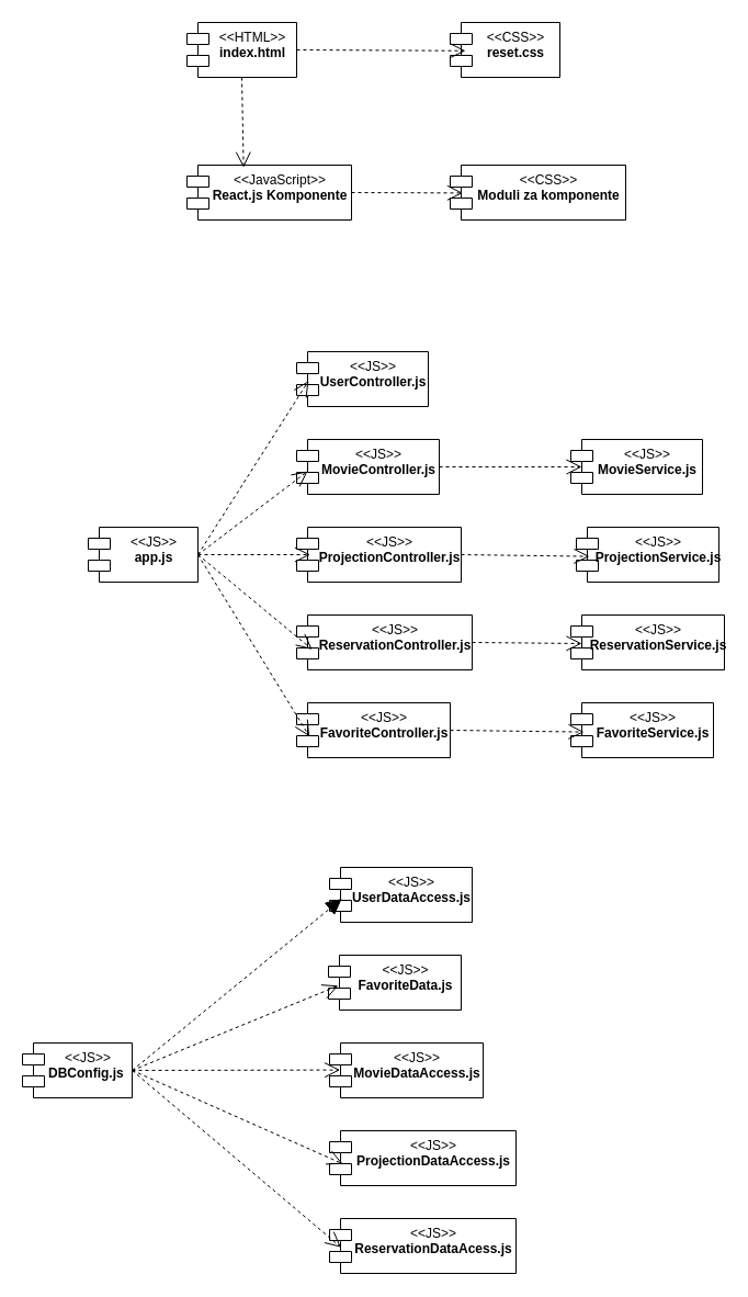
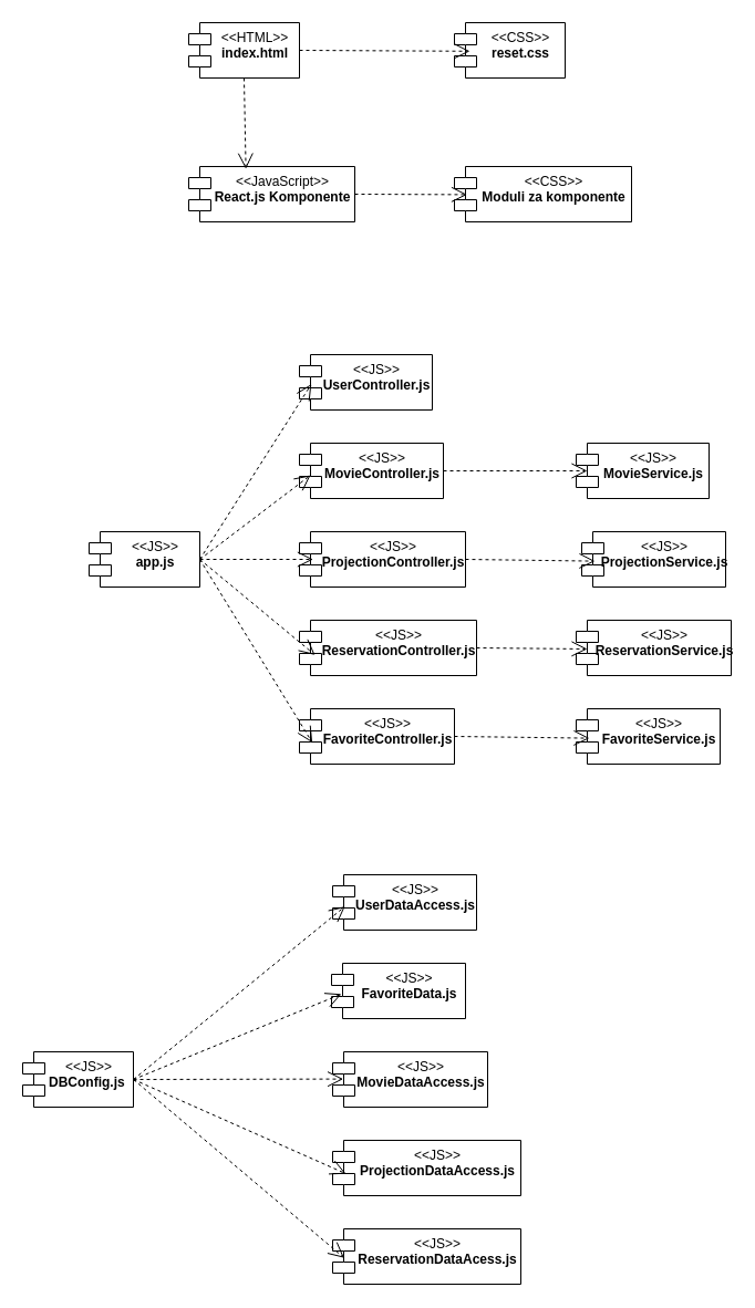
- <mxCell id="36" value="" style="endArrow=block;endSize=12;dashed=1;html=1;rounded=0;exitX=1;exitY=0.5;exitDx=0;exitDy=0;entryX=0.086;entryY=0.572;entryDx=0;entryDy=0;entryPerimeter=0;" edge="1" parent="1" source="31" target="28"><mxGeometry width="160" relative="1" as="geometry"><mxPoint x="330" y="960" as="sourcePoint" /><mxPoint x="490" y="960" as="targetPoint" /></mxGeometry></mxCell>
+ <mxCell id="36" value="" style="endArrow=open;endSize=12;dashed=1;html=1;rounded=0;exitX=1;exitY=0.5;exitDx=0;exitDy=0;entryX=0.086;entryY=0.572;entryDx=0;entryDy=0;entryPerimeter=0;" edge="1" parent="1" source="31" target="28"><mxGeometry width="160" relative="1" as="geometry"><mxPoint x="330" y="960" as="sourcePoint" /><mxPoint x="490" y="960" as="targetPoint" /></mxGeometry></mxCell>
